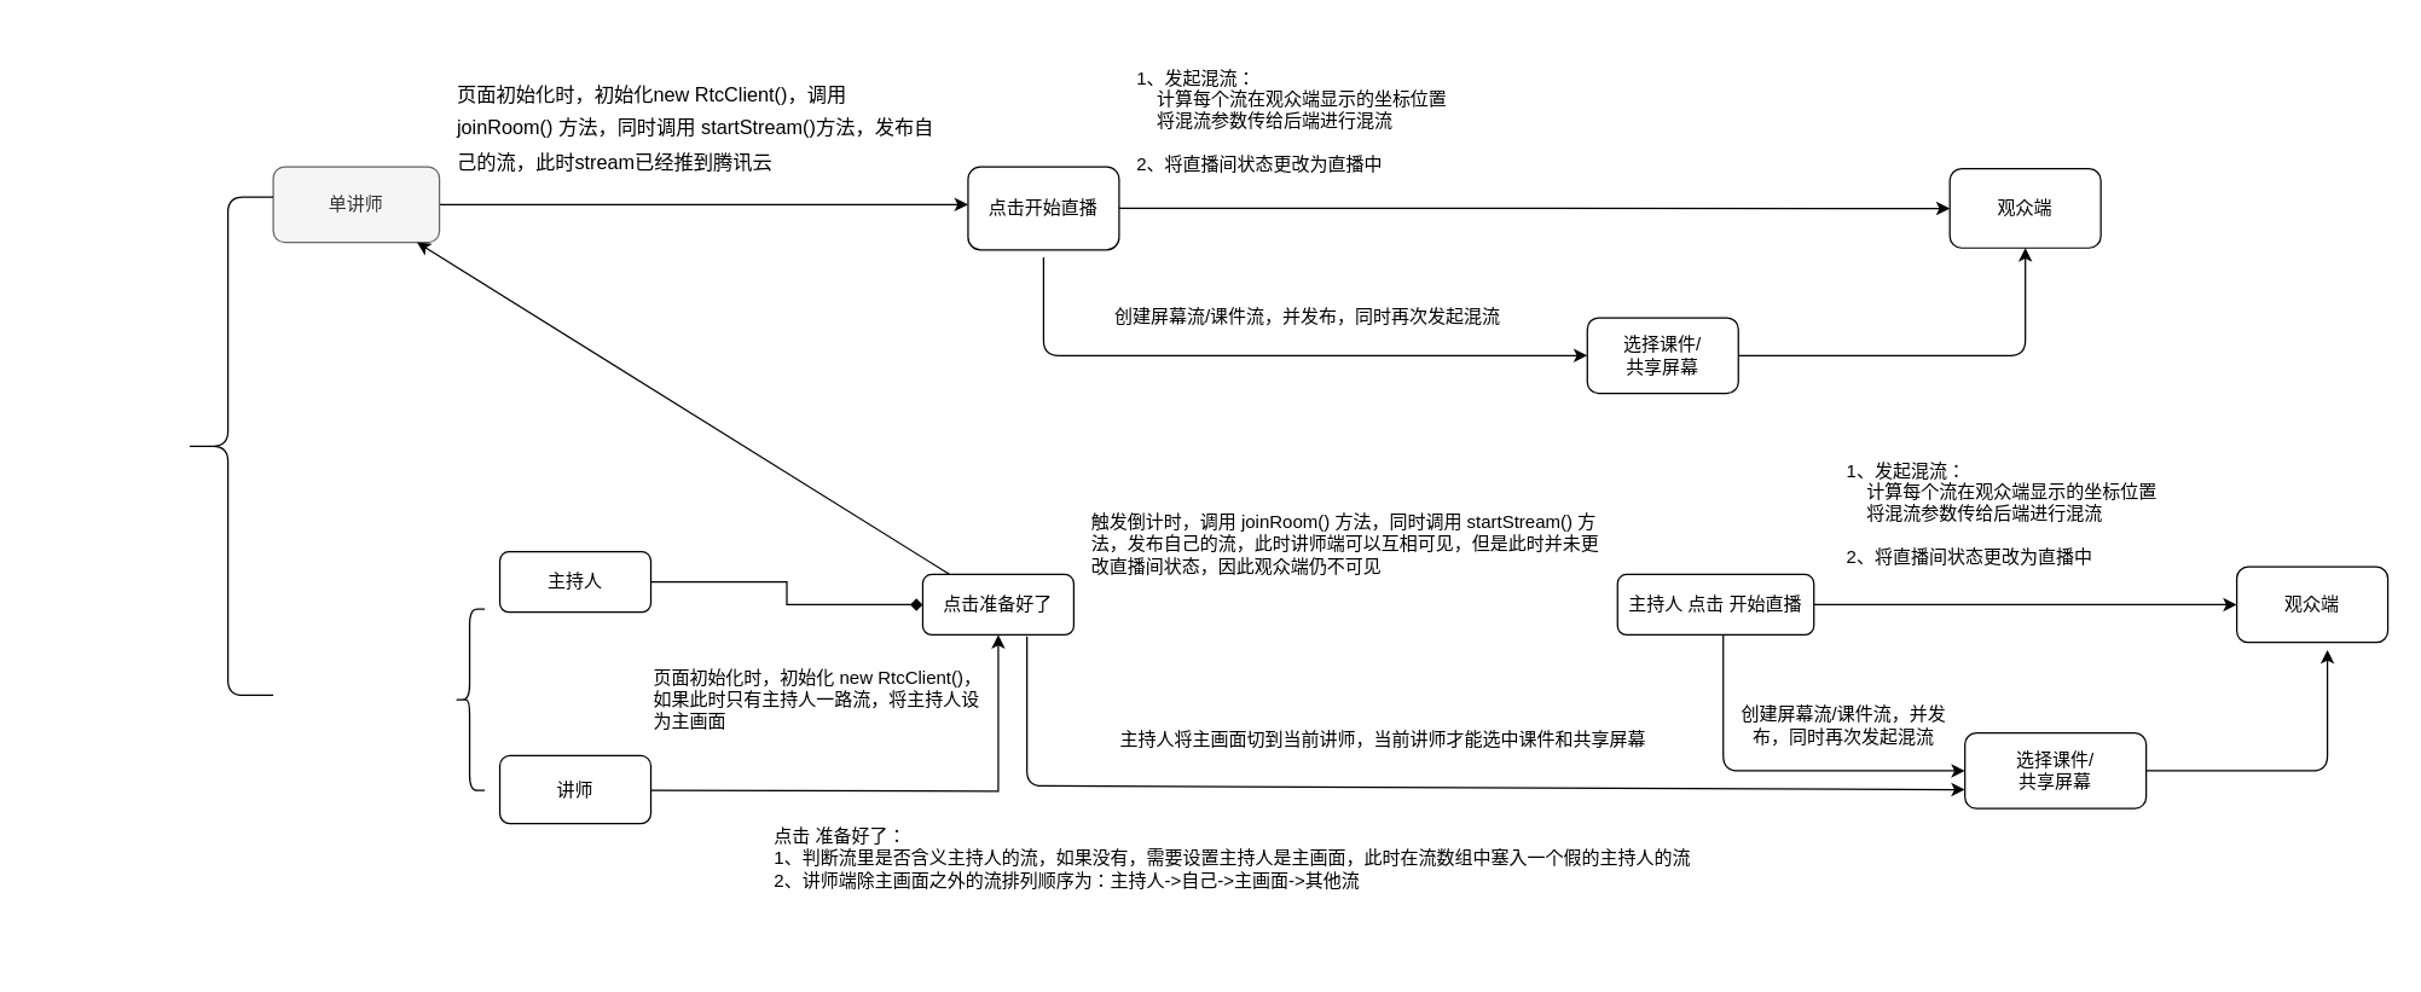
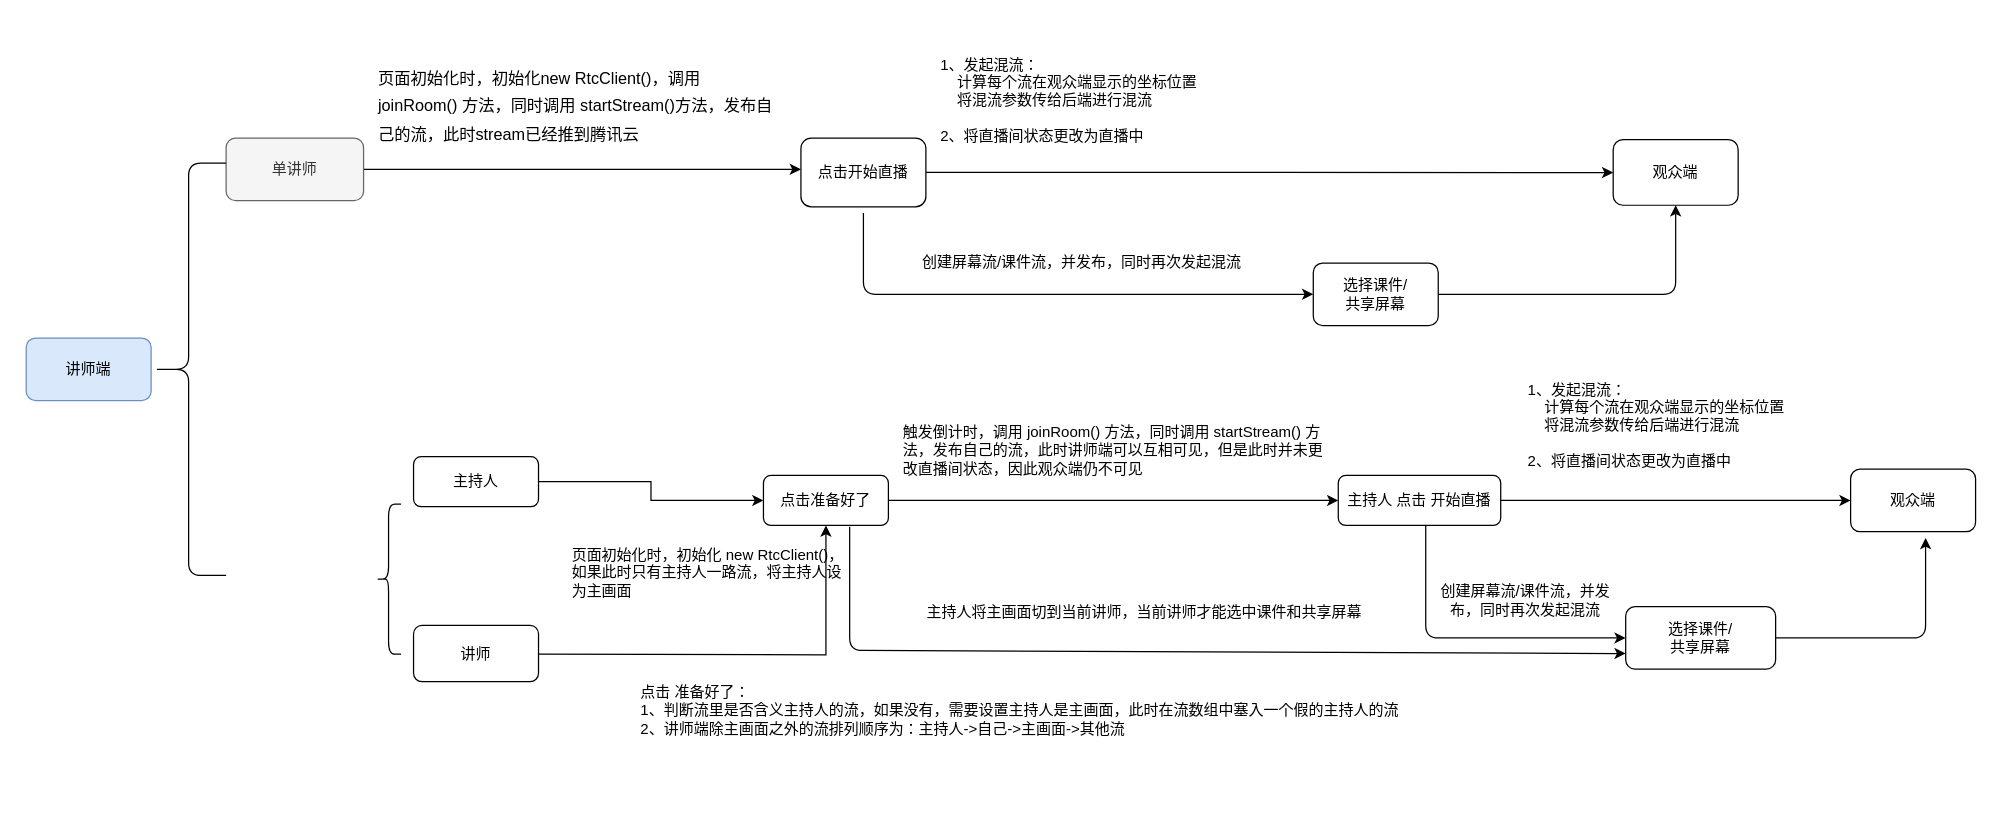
- <mxCell id="19" value="" style="edgeStyle=none;rounded=0;orthogonalLoop=1;jettySize=auto;html=1;" parent="1" source="20" target="4" edge="1"><mxGeometry relative="1" as="geometry" /></mxCell>
+ <mxCell id="19" value="" style="edgeStyle=none;rounded=0;orthogonalLoop=1;jettySize=auto;html=1;" parent="1" source="20" target="23" edge="1"><mxGeometry relative="1" as="geometry" /></mxCell>
+ <mxCell id="2" value="讲师端" style="rounded=1;whiteSpace=wrap;html=1;fillColor=#dae8fc;strokeColor=#6c8ebf;" parent="1" vertex="1"><mxGeometry x="20" y="270" width="100" height="50" as="geometry" /></mxCell>
- <mxCell id="16" value="" style="edgeStyle=orthogonalEdgeStyle;rounded=0;orthogonalLoop=1;jettySize=auto;html=1;endArrow=diamond;" parent="1" source="17" target="20" edge="1"><mxGeometry relative="1" as="geometry" /></mxCell>
+ <mxCell id="16" value="" style="edgeStyle=orthogonalEdgeStyle;rounded=0;orthogonalLoop=1;jettySize=auto;html=1;" parent="1" source="17" target="20" edge="1"><mxGeometry relative="1" as="geometry" /></mxCell>
- <mxCell id="25" value="页面初始化时，初始化 new RtcClient()，如果此时只有主持人一路流，将主持人设为主画面" style="text;html=1;strokeColor=none;fillColor=none;align=left;verticalAlign=middle;whiteSpace=wrap;rounded=0;" parent="1" vertex="1"><mxGeometry x="430" y="434.5" width="220" height="57" as="geometry" /></mxCell>
+ <mxCell id="25" value="页面初始化时，初始化 new RtcClient()，如果此时只有主持人一路流，将主持人设为主画面" style="text;html=1;strokeColor=none;fillColor=none;align=left;verticalAlign=middle;whiteSpace=wrap;rounded=0;" parent="1" vertex="1"><mxGeometry x="455" y="429.5" width="220" height="57" as="geometry" /></mxCell>
